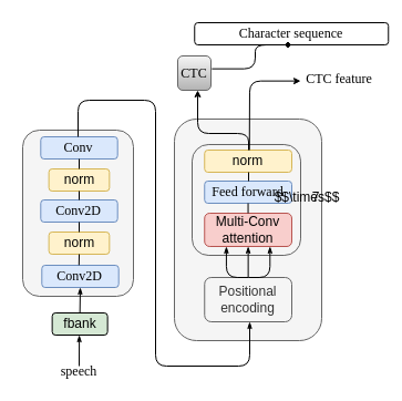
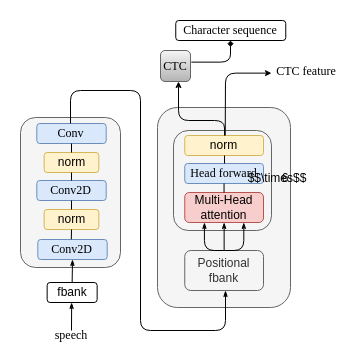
- <mxCell id="29" value="&lt;font face=&quot;Times New Roman&quot;&gt;Character sequence&lt;/font&gt;" style="rounded=1;whiteSpace=wrap;html=1;" vertex="1" parent="1"><mxGeometry x="175.25" y="20" width="175" height="20" as="geometry" /></mxCell>
+ <mxCell id="29" value="&lt;font face=&quot;Times New Roman&quot;&gt;Character sequence&lt;/font&gt;" style="rounded=1;whiteSpace=wrap;html=1;" vertex="1" parent="1"><mxGeometry x="175.25" y="20" width="110" height="20" as="geometry" /></mxCell>
- <mxCell id="4" value="&lt;font face=&quot;Times New Roman&quot;&gt;Feed forward&lt;/font&gt;" style="rounded=1;whiteSpace=wrap;html=1;fillColor=#dae8fc;strokeColor=#6c8ebf;" vertex="1" parent="1"><mxGeometry x="184.25" y="163" width="78.75" height="20" as="geometry" /></mxCell>
+ <mxCell id="4" value="&lt;font face=&quot;Times New Roman&quot;&gt;Head forward&lt;/font&gt;" style="rounded=1;whiteSpace=wrap;html=1;fillColor=#dae8fc;strokeColor=#6c8ebf;" vertex="1" parent="1"><mxGeometry x="184.25" y="163" width="78.75" height="20" as="geometry" /></mxCell>
- <mxCell id="9" value="7" style="text;html=1;strokeColor=none;fillColor=none;align=center;verticalAlign=middle;whiteSpace=wrap;rounded=0;" vertex="1" parent="1"><mxGeometry x="280" y="173" width="10" height="10" as="geometry" /></mxCell>
+ <mxCell id="9" value="6" style="text;html=1;strokeColor=none;fillColor=none;align=center;verticalAlign=middle;whiteSpace=wrap;rounded=0;" vertex="1" parent="1"><mxGeometry x="280" y="173" width="10" height="10" as="geometry" /></mxCell>
- <mxCell id="5" value="Multi-Conv attention" style="rounded=1;whiteSpace=wrap;html=1;fillColor=#f8cecc;strokeColor=#b85450;" vertex="1" parent="1"><mxGeometry x="184.25" y="192" width="78.75" height="30" as="geometry" /></mxCell>
+ <mxCell id="5" value="Multi-Head attention" style="rounded=1;whiteSpace=wrap;html=1;fillColor=#f8cecc;strokeColor=#b85450;" vertex="1" parent="1"><mxGeometry x="184.25" y="192" width="78.75" height="30" as="geometry" /></mxCell>
- <mxCell id="7" value="Positional encoding" style="rounded=1;whiteSpace=wrap;html=1;fillColor=#f5f5f5;strokeColor=#666666;fontColor=#333333;" vertex="1" parent="1"><mxGeometry x="184.25" y="250" width="78.75" height="40" as="geometry" /></mxCell>
+ <mxCell id="7" value="Positional fbank" style="rounded=1;whiteSpace=wrap;html=1;fillColor=#f5f5f5;strokeColor=#666666;fontColor=#333333;" vertex="1" parent="1"><mxGeometry x="184.25" y="250" width="78.75" height="40" as="geometry" /></mxCell>
- <mxCell id="16" value="fbank" style="rounded=1;whiteSpace=wrap;html=1;fillColor=#d5e8d4;" vertex="1" parent="1"><mxGeometry x="46.65" y="282" width="50" height="20" as="geometry" /></mxCell>
+ <mxCell id="16" value="fbank" style="rounded=1;whiteSpace=wrap;html=1;" vertex="1" parent="1"><mxGeometry x="46.65" y="282" width="50" height="20" as="geometry" /></mxCell>
